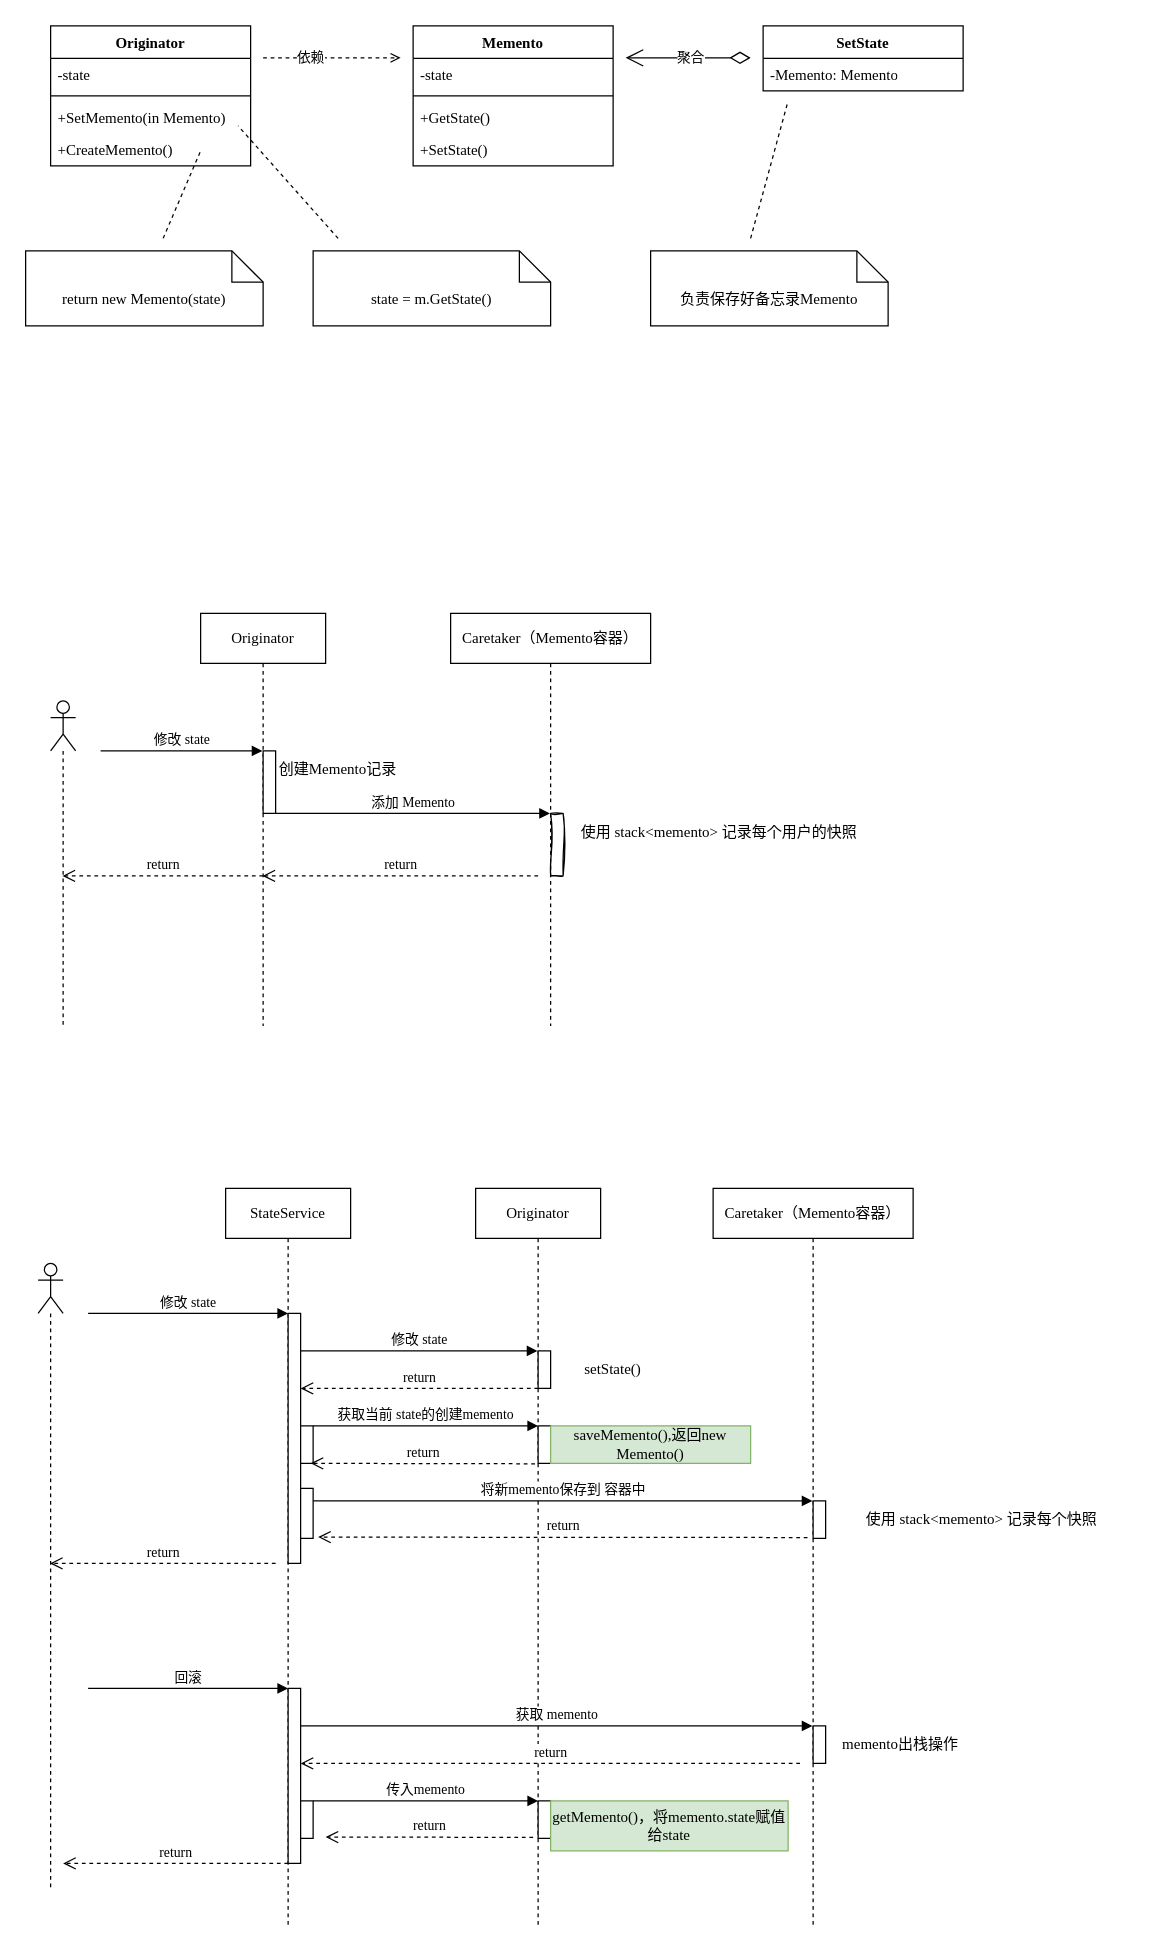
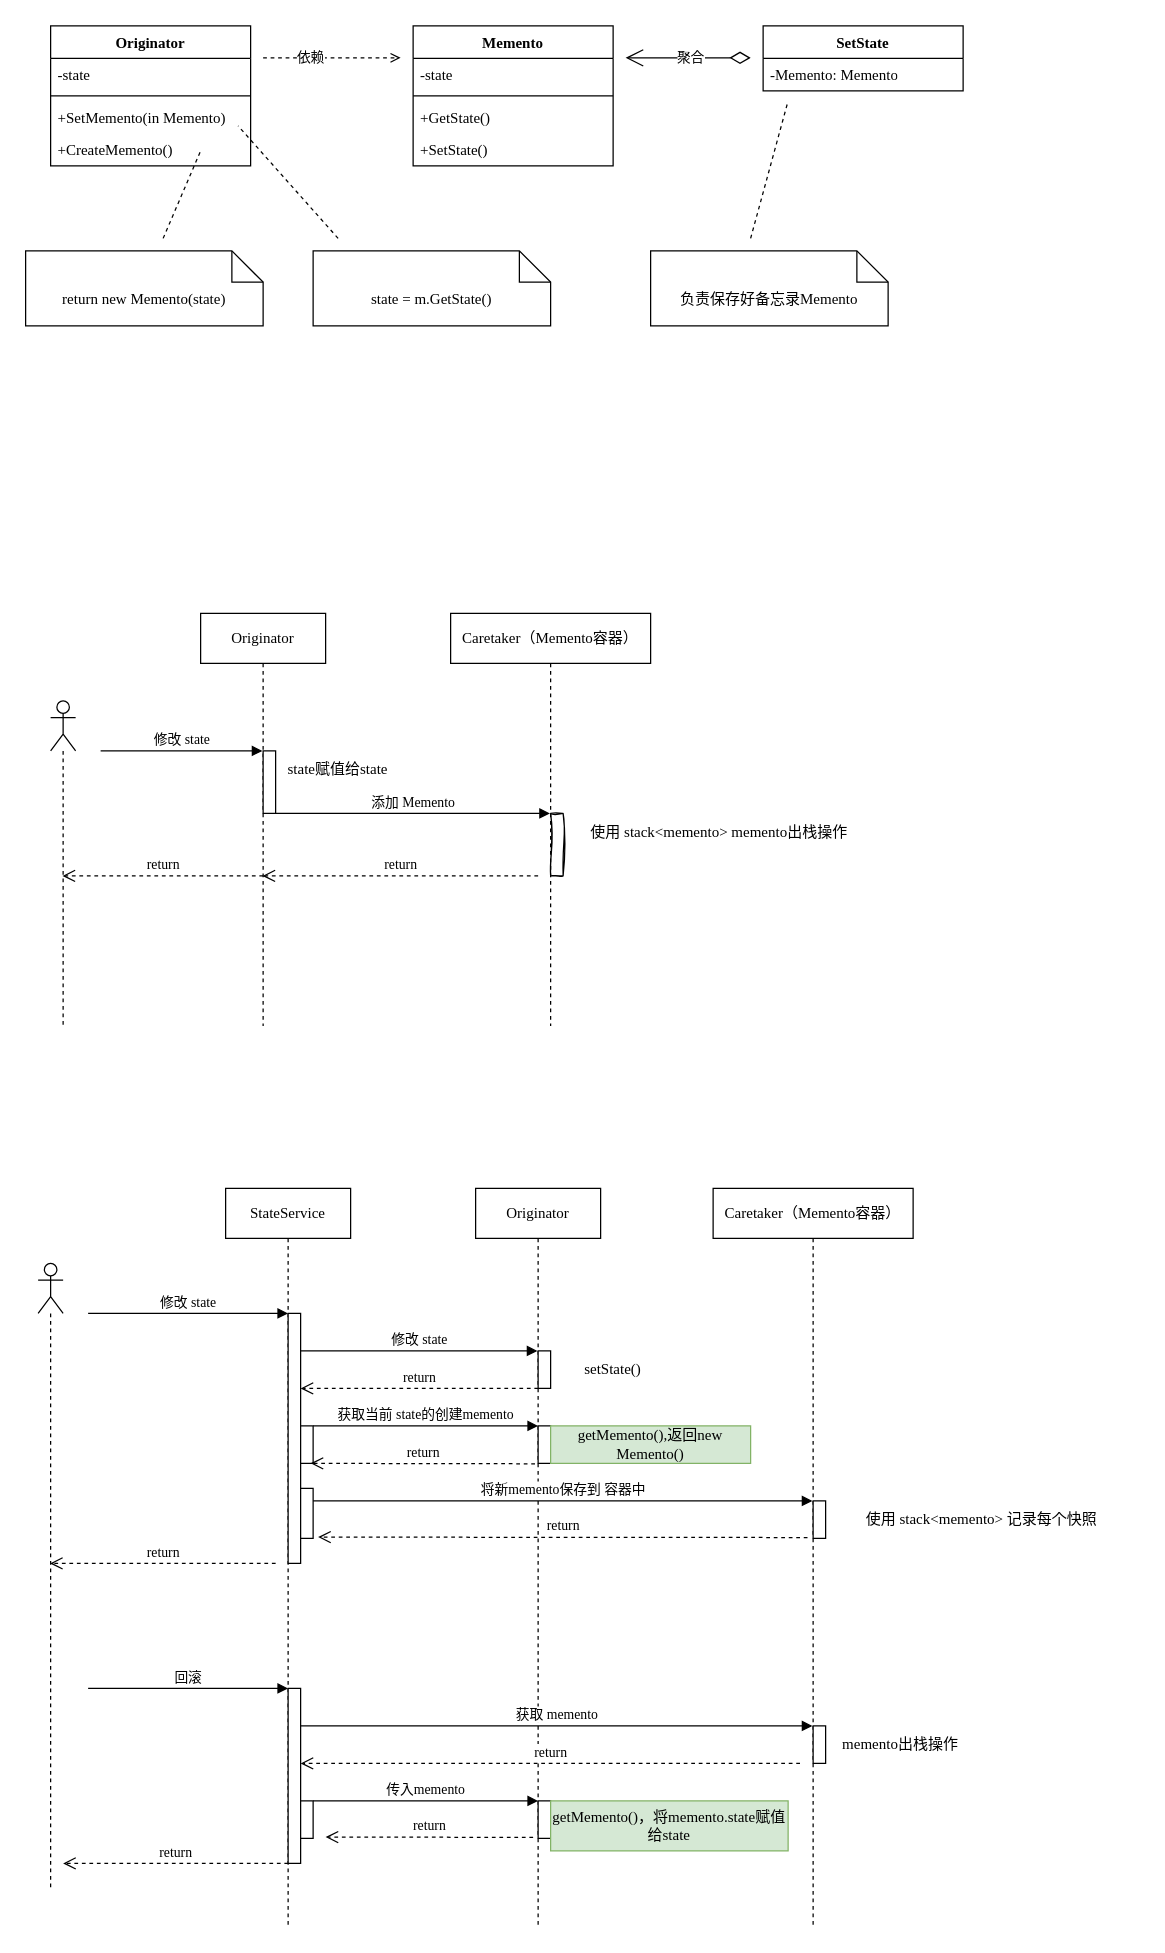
- <mxCell id="32" value="创建Memento记录" style="text;html=1;strokeColor=none;fillColor=none;align=center;verticalAlign=middle;whiteSpace=wrap;rounded=0;fontFamily=Lucida Console;" vertex="1" parent="1"><mxGeometry x="210" y="600" width="120" height="30" as="geometry" /></mxCell>
+ <mxCell id="32" value="state赋值给state" style="text;html=1;strokeColor=none;fillColor=none;align=center;verticalAlign=middle;whiteSpace=wrap;rounded=0;fontFamily=Lucida Console;" vertex="1" parent="1"><mxGeometry x="210" y="600" width="120" height="30" as="geometry" /></mxCell>
- <mxCell id="33" value="使用 stack&amp;lt;memento&amp;gt; 记录每个用户的快照" style="text;html=1;strokeColor=none;fillColor=none;align=center;verticalAlign=middle;whiteSpace=wrap;rounded=0;fontFamily=Lucida Console;" vertex="1" parent="1"><mxGeometry x="450" y="650" width="250" height="30" as="geometry" /></mxCell>
+ <mxCell id="33" value="使用 stack&amp;lt;memento&amp;gt; memento出栈操作" style="text;html=1;strokeColor=none;fillColor=none;align=center;verticalAlign=middle;whiteSpace=wrap;rounded=0;fontFamily=Lucida Console;" vertex="1" parent="1"><mxGeometry x="450" y="650" width="250" height="30" as="geometry" /></mxCell>
- <mxCell id="54" value="saveMemento(),返回new Memento()" style="text;html=1;strokeColor=#82b366;fillColor=#d5e8d4;align=center;verticalAlign=middle;whiteSpace=wrap;rounded=0;fontFamily=Lucida Console;" vertex="1" parent="1"><mxGeometry x="440" y="1140" width="160" height="30" as="geometry" /></mxCell>
+ <mxCell id="54" value="getMemento(),返回new Memento()" style="text;html=1;strokeColor=#82b366;fillColor=#d5e8d4;align=center;verticalAlign=middle;whiteSpace=wrap;rounded=0;fontFamily=Lucida Console;" vertex="1" parent="1"><mxGeometry x="440" y="1140" width="160" height="30" as="geometry" /></mxCell>
